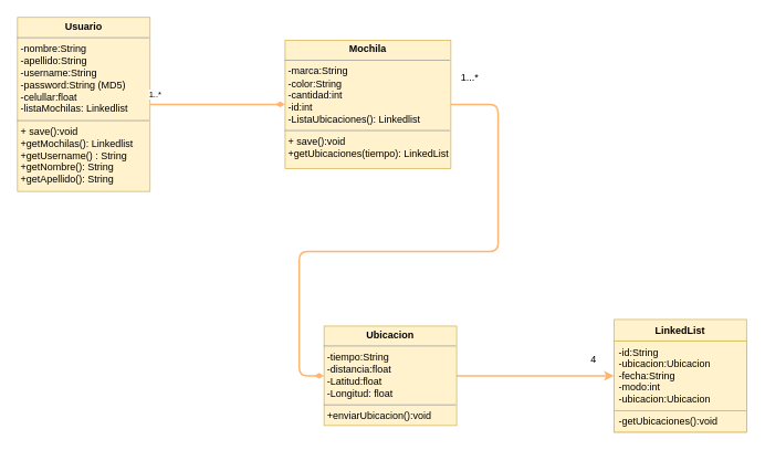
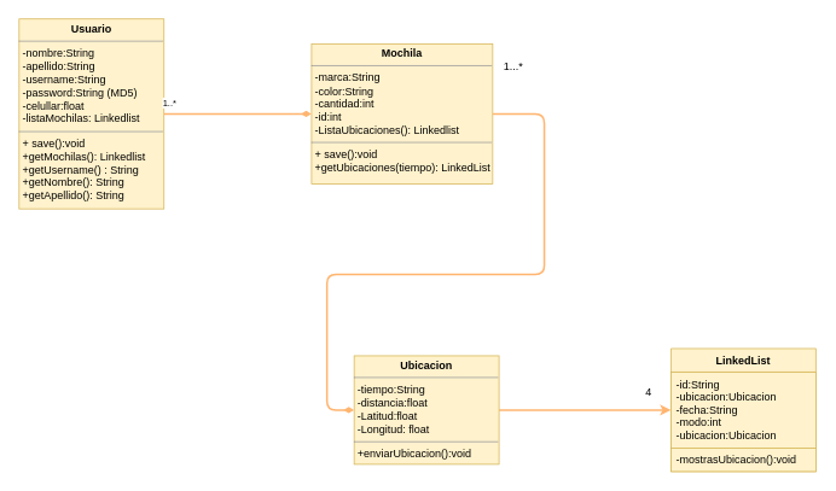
- <mxCell id="13" value="&amp;nbsp;1...*" style="text;html=1;resizable=0;points=[];autosize=1;align=left;verticalAlign=top;spacingTop=-4;" parent="1" vertex="1"><mxGeometry x="550" y="83" width="40" height="20" as="geometry" /></mxCell>
+ <mxCell id="13" value="&amp;nbsp;1...*" style="text;html=1;resizable=0;points=[];autosize=1;align=left;verticalAlign=top;spacingTop=-4;" parent="1" vertex="1"><mxGeometry x="550" y="63" width="40" height="20" as="geometry" /></mxCell>
- <mxCell id="8" value="-getUbicaciones():void" style="text;strokeColor=#d6b656;fillColor=#fff2cc;align=left;verticalAlign=top;spacingLeft=4;spacingRight=4;overflow=hidden;rotatable=0;points=[[0,0.5],[1,0.5]];portConstraint=eastwest;" parent="6" vertex="1"><mxGeometry y="110" width="160" height="26" as="geometry" /></mxCell>
+ <mxCell id="8" value="-mostrasUbicacion():void" style="text;strokeColor=#d6b656;fillColor=#fff2cc;align=left;verticalAlign=top;spacingLeft=4;spacingRight=4;overflow=hidden;rotatable=0;points=[[0,0.5],[1,0.5]];portConstraint=eastwest;" parent="6" vertex="1"><mxGeometry y="110" width="160" height="26" as="geometry" /></mxCell>
